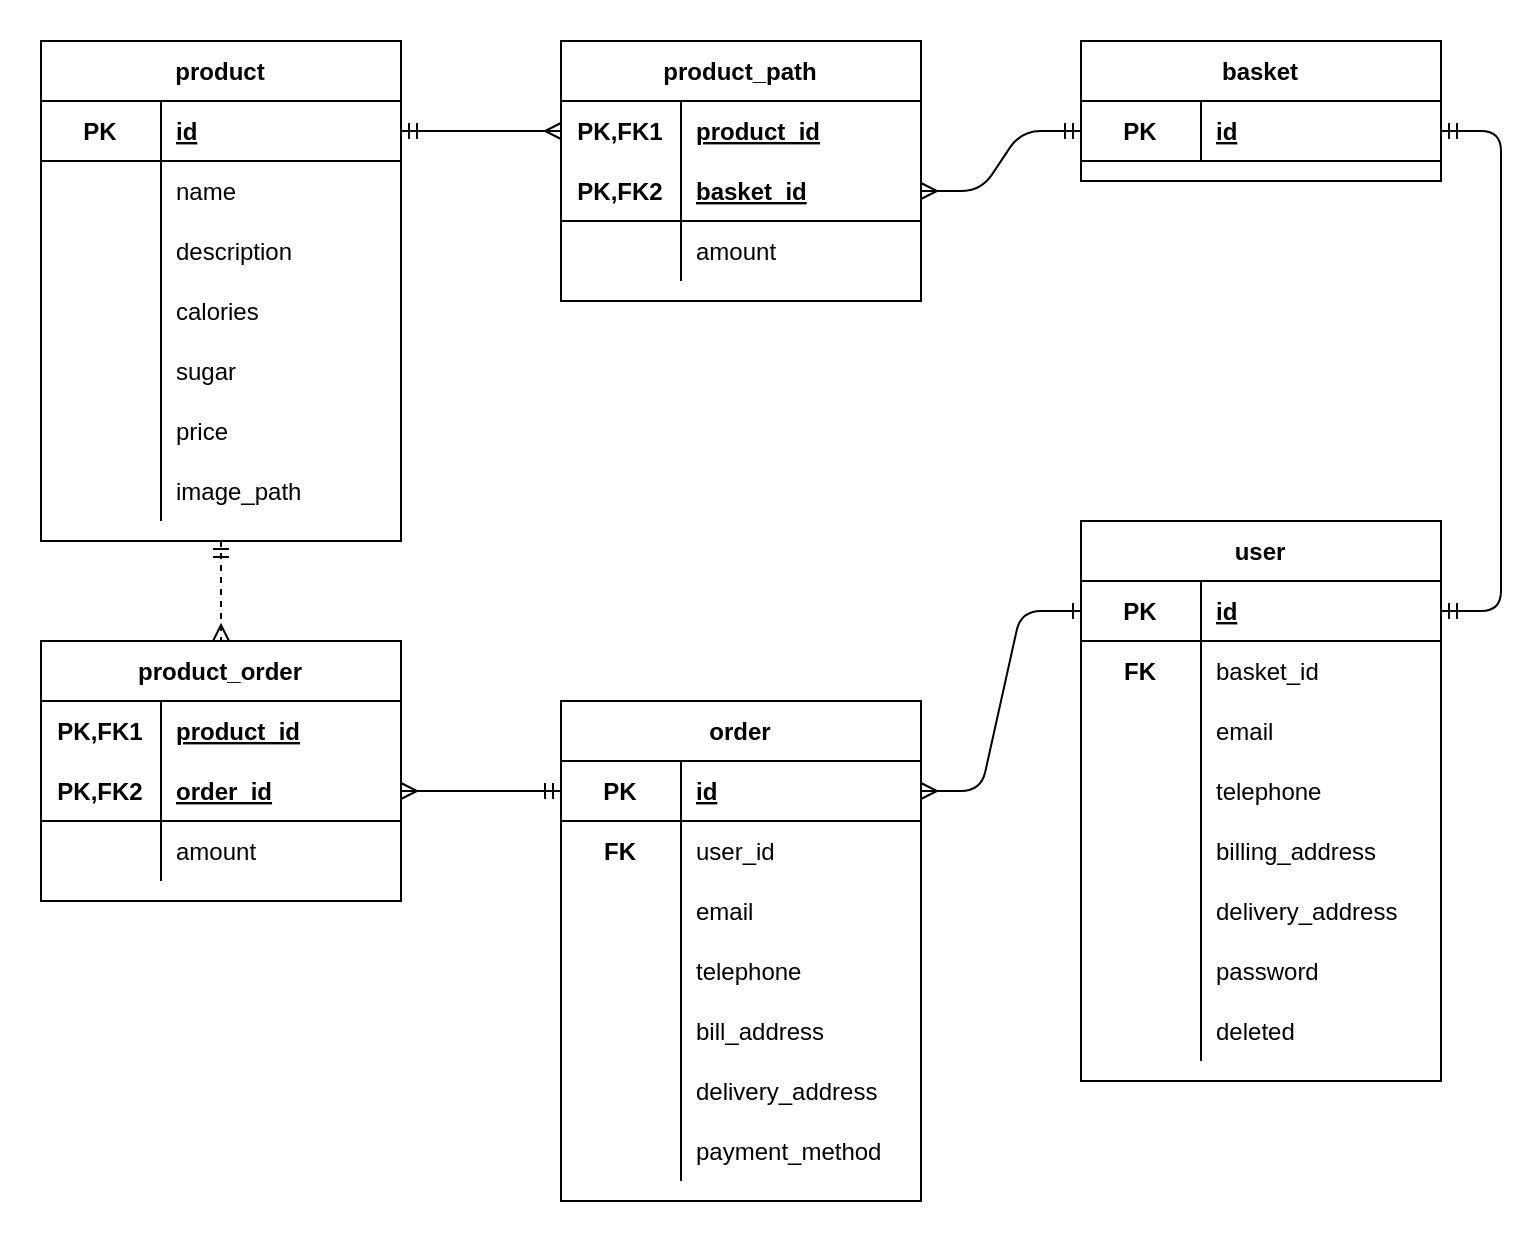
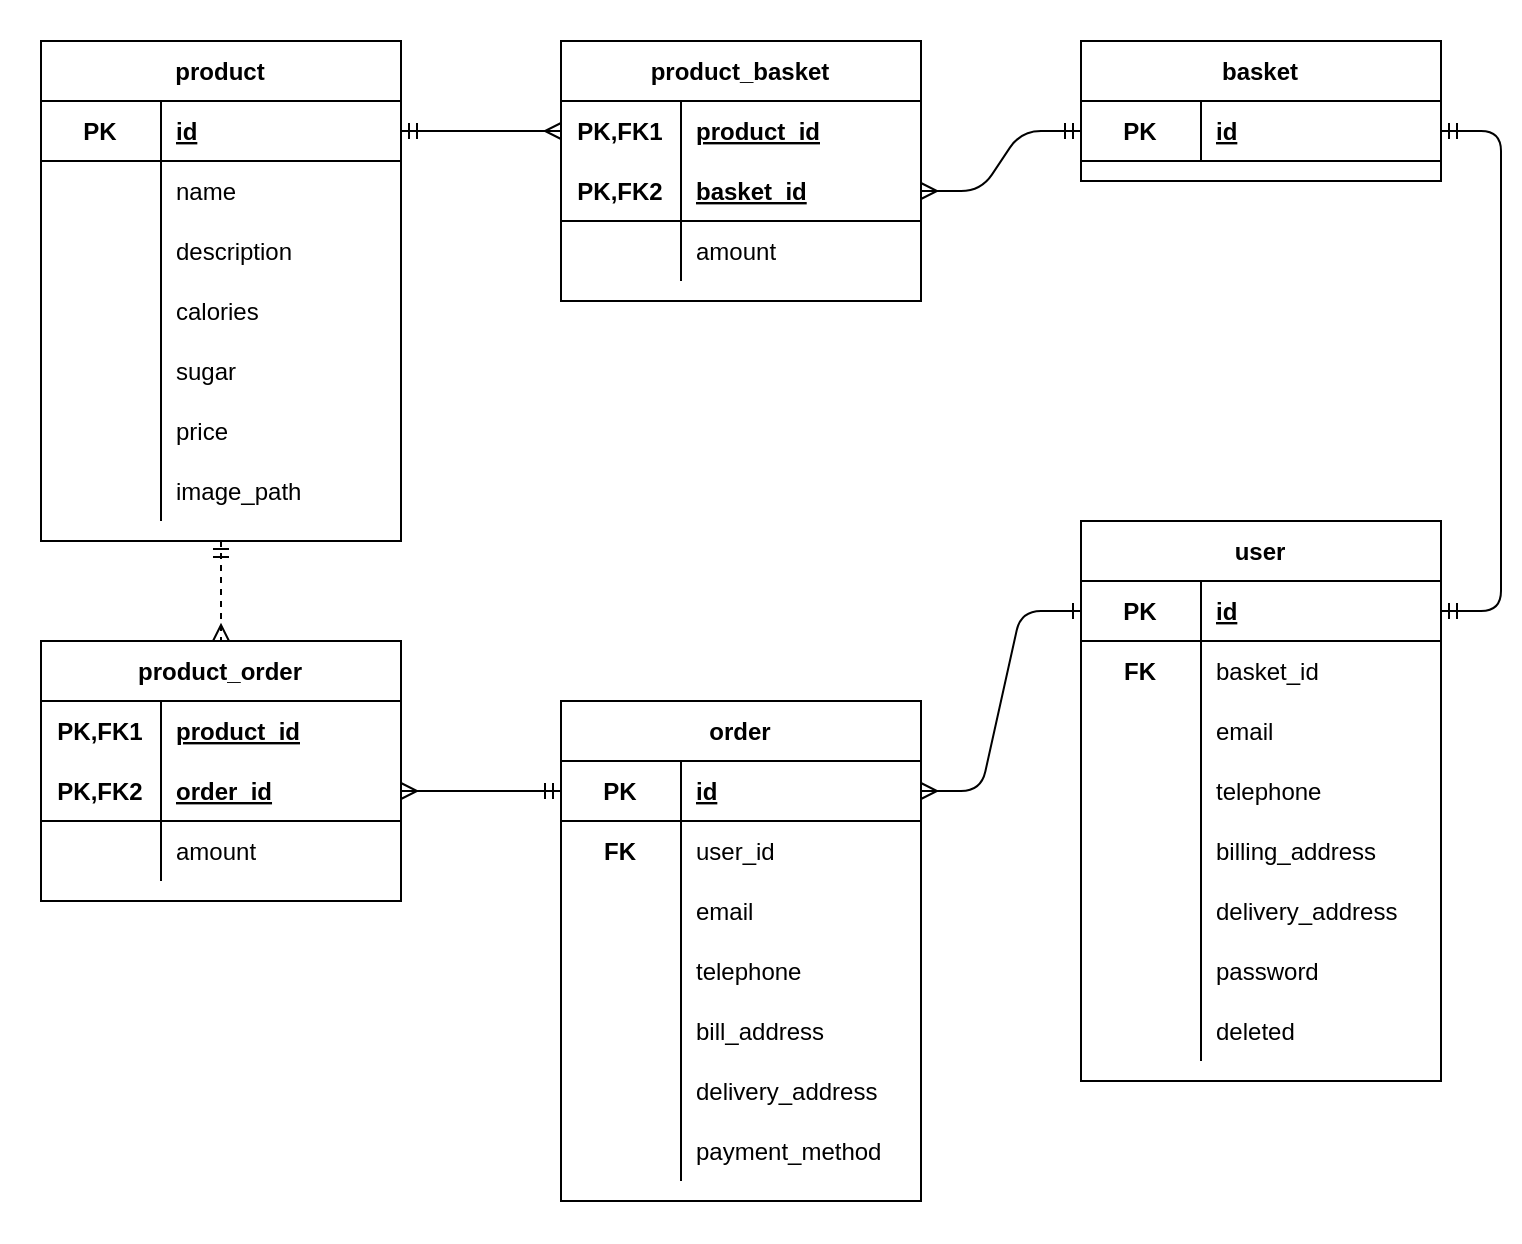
- <mxCell id="24" value="product_path" style="shape=table;startSize=30;container=1;collapsible=1;childLayout=tableLayout;fixedRows=1;rowLines=0;fontStyle=1;align=center;resizeLast=1;" parent="1" vertex="1"><mxGeometry x="280" y="20" width="180" height="130" as="geometry" /></mxCell>
+ <mxCell id="24" value="product_basket" style="shape=table;startSize=30;container=1;collapsible=1;childLayout=tableLayout;fixedRows=1;rowLines=0;fontStyle=1;align=center;resizeLast=1;" parent="1" vertex="1"><mxGeometry x="280" y="20" width="180" height="130" as="geometry" /></mxCell>
